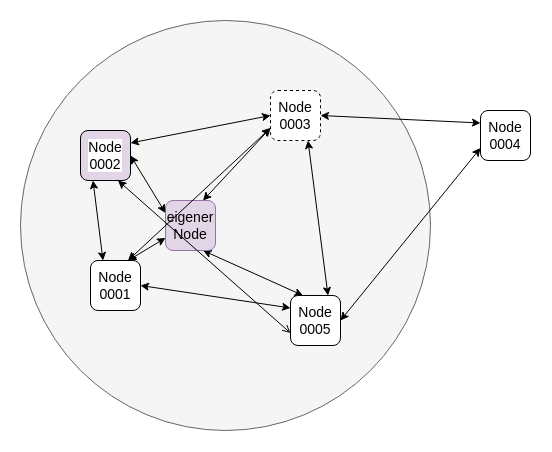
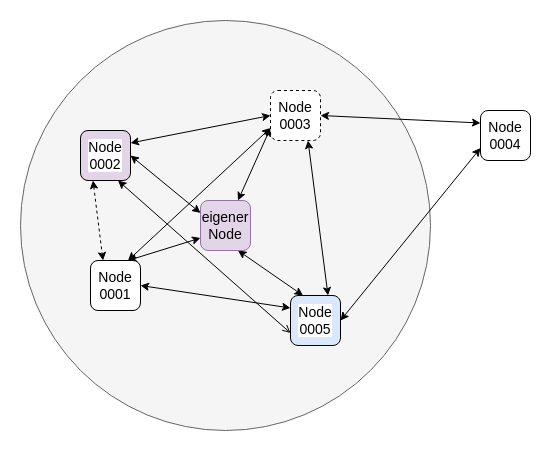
- <mxCell id="10" style="edgeStyle=none;rounded=0;orthogonalLoop=1;jettySize=auto;html=1;exitX=0.25;exitY=1;exitDx=0;exitDy=0;entryX=0.25;entryY=0;entryDx=0;entryDy=0;startArrow=classic;startFill=1;fontSize=14;" edge="1" parent="1" source="12" target="14"><mxGeometry relative="1" as="geometry" /></mxCell>
+ <mxCell id="10" style="edgeStyle=none;rounded=0;orthogonalLoop=1;jettySize=auto;html=1;exitX=0.25;exitY=1;exitDx=0;exitDy=0;entryX=0.25;entryY=0;entryDx=0;entryDy=0;startArrow=classic;startFill=1;fontSize=14;dashed=1;" edge="1" parent="1" source="12" target="14"><mxGeometry relative="1" as="geometry" /></mxCell>
- <mxCell id="6" value="eigener&lt;br&gt;Node&lt;br&gt;" style="rounded=1;whiteSpace=wrap;html=1;labelBackgroundColor=none;fontSize=14;align=center;fillColor=#e1d5e7;strokeColor=#9673a6;" vertex="1" parent="1"><mxGeometry x="165" y="200" width="50" height="50" as="geometry" /></mxCell>
+ <mxCell id="6" value="eigener&lt;br&gt;Node&lt;br&gt;" style="rounded=1;whiteSpace=wrap;html=1;labelBackgroundColor=none;fontSize=14;align=center;fillColor=#e1d5e7;strokeColor=#9673a6;" vertex="1" parent="1"><mxGeometry x="200" y="200" width="50" height="50" as="geometry" /></mxCell>
- <mxCell id="16" value="Node&lt;br&gt;0005&lt;br&gt;" style="rounded=1;whiteSpace=wrap;html=1;labelBackgroundColor=#ffffff;fontSize=14;align=center;" vertex="1" parent="1"><mxGeometry x="290" y="295" width="50" height="50" as="geometry" /></mxCell>
+ <mxCell id="16" value="Node&lt;br&gt;0005&lt;br&gt;" style="rounded=1;whiteSpace=wrap;html=1;labelBackgroundColor=#ffffff;fontSize=14;align=center;fillColor=#dae8fc;" vertex="1" parent="1"><mxGeometry x="290" y="295" width="50" height="50" as="geometry" /></mxCell>
